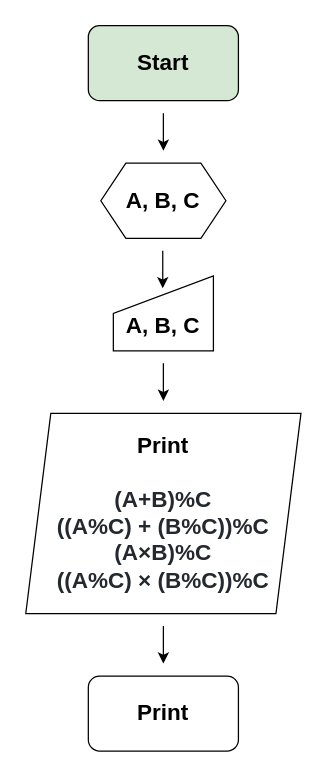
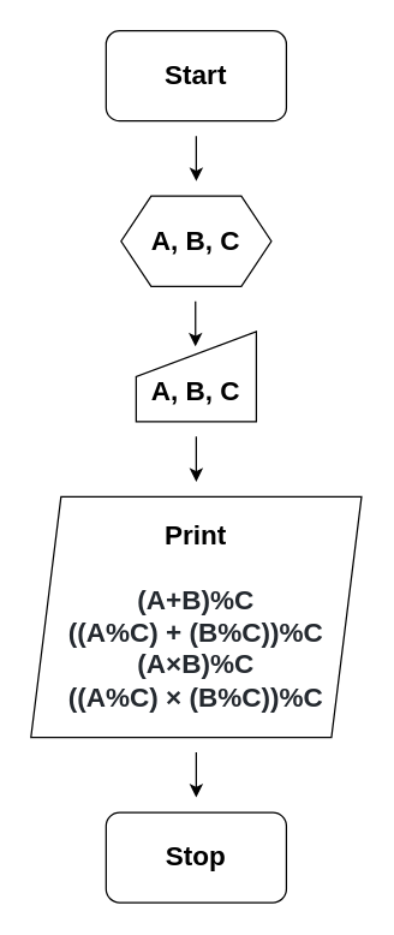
- <mxCell id="2" value="&lt;font size=&quot;1&quot;&gt;&lt;b style=&quot;font-size: 18px&quot;&gt;Start&lt;/b&gt;&lt;/font&gt;" style="rounded=1;whiteSpace=wrap;html=1;fillColor=#d5e8d4;" vertex="1" parent="1"><mxGeometry x="70" y="20" width="120" height="60" as="geometry" /></mxCell>
+ <mxCell id="2" value="&lt;font size=&quot;1&quot;&gt;&lt;b style=&quot;font-size: 18px&quot;&gt;Start&lt;/b&gt;&lt;/font&gt;" style="rounded=1;whiteSpace=wrap;html=1;" vertex="1" parent="1"><mxGeometry x="70" y="20" width="120" height="60" as="geometry" /></mxCell>
- <mxCell id="9" value="&lt;font size=&quot;1&quot;&gt;&lt;b style=&quot;font-size: 18px&quot;&gt;Print&lt;/b&gt;&lt;/font&gt;" style="rounded=1;whiteSpace=wrap;html=1;" vertex="1" parent="1"><mxGeometry x="70" y="540" width="120" height="60" as="geometry" /></mxCell>
+ <mxCell id="9" value="&lt;font size=&quot;1&quot;&gt;&lt;b style=&quot;font-size: 18px&quot;&gt;Stop&lt;/b&gt;&lt;/font&gt;" style="rounded=1;whiteSpace=wrap;html=1;" vertex="1" parent="1"><mxGeometry x="70" y="540" width="120" height="60" as="geometry" /></mxCell>
